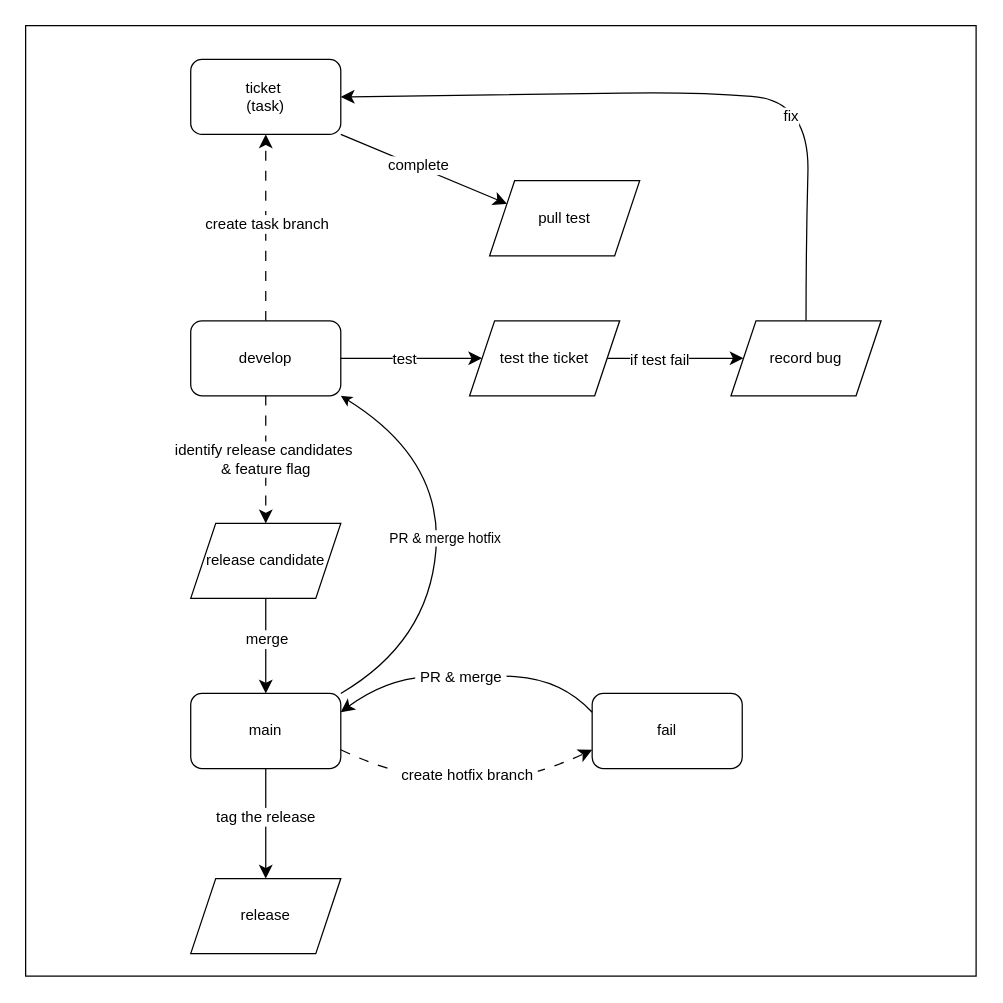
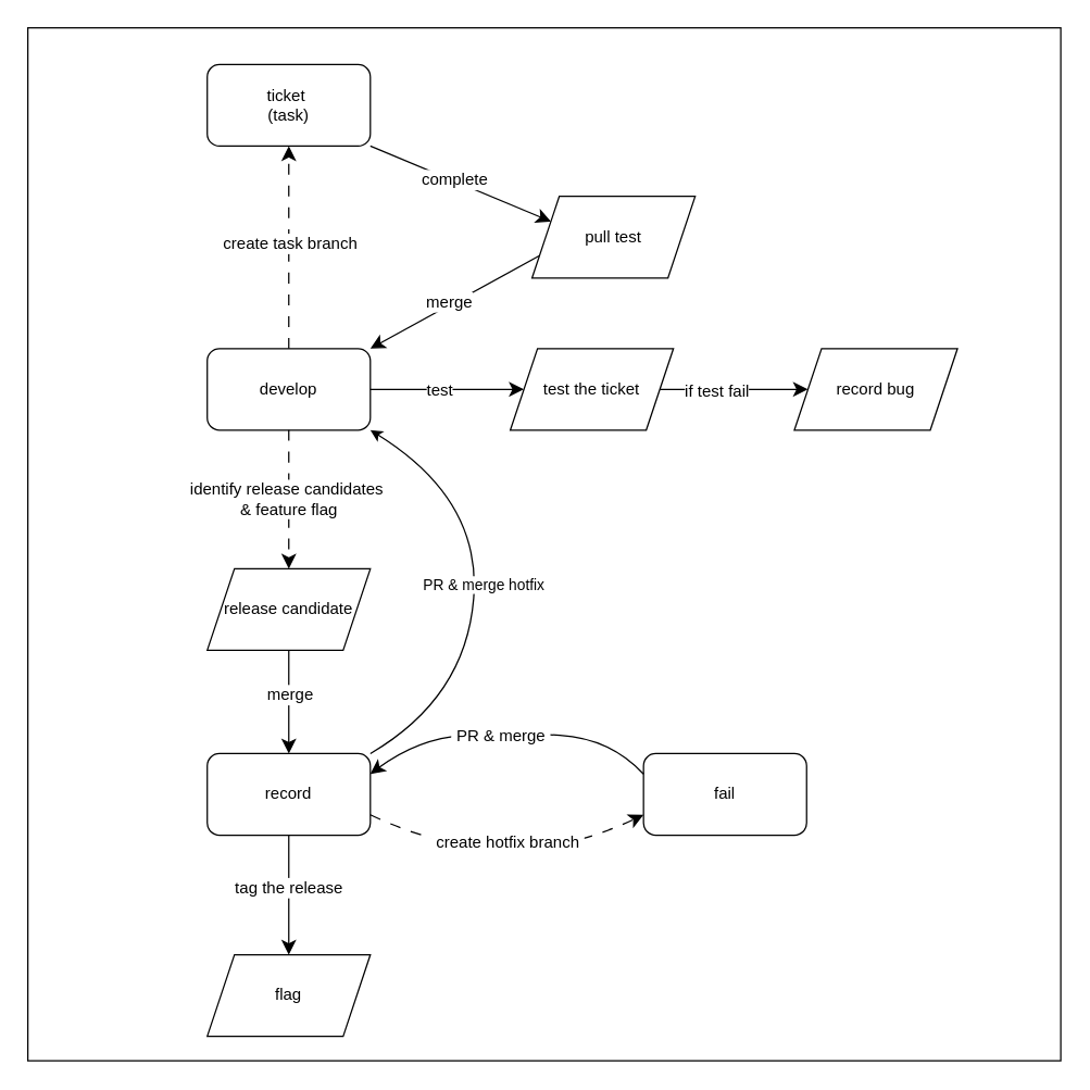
- <mxCell id="21" value="" style="curved=1;endArrow=classic;html=1;rounded=0;fontSize=12;startSize=8;endSize=8;entryX=1;entryY=0.5;entryDx=0;entryDy=0;exitX=0.5;exitY=0;exitDx=0;exitDy=0;" parent="1" source="24" target="3" edge="1"><mxGeometry width="50" height="50" relative="1" as="geometry"><mxPoint x="651" y="235" as="sourcePoint" /><mxPoint x="637" y="145" as="targetPoint" /><Array as="points"><mxPoint x="644" y="195" /><mxPoint x="647" y="80" /><mxPoint x="554" y="73" /><mxPoint x="440" y="75" /></Array></mxGeometry></mxCell>
- <mxCell id="22" value="fix" style="edgeLabel;html=1;align=center;verticalAlign=middle;resizable=0;points=[];fontSize=12;" parent="21" vertex="1" connectable="0"><mxGeometry x="-0.306" y="14" relative="1" as="geometry"><mxPoint as="offset" /></mxGeometry></mxCell>
+ <mxCell id="10" value="" style="endArrow=classic;html=1;rounded=0;fontSize=12;startSize=8;endSize=8;curved=1;exitX=0;exitY=0.75;exitDx=0;exitDy=0;entryX=1;entryY=0;entryDx=0;entryDy=0;" parent="1" source="25" target="4" edge="1"><mxGeometry width="50" height="50" relative="1" as="geometry"><mxPoint x="361" y="200" as="sourcePoint" /><mxPoint x="432" y="412" as="targetPoint" /></mxGeometry></mxCell>
+ <mxCell id="11" value="merge" style="edgeLabel;html=1;align=center;verticalAlign=middle;resizable=0;points=[];fontSize=12;" parent="10" vertex="1" connectable="0"><mxGeometry x="0.062" y="-2" relative="1" as="geometry"><mxPoint as="offset" /></mxGeometry></mxCell>
- <mxCell id="5" value="main" style="rounded=1;whiteSpace=wrap;html=1;" parent="1" vertex="1"><mxGeometry x="152" y="554" width="120" height="60" as="geometry" /></mxCell>
+ <mxCell id="5" value="record" style="rounded=1;whiteSpace=wrap;html=1;" parent="1" vertex="1"><mxGeometry x="152" y="554" width="120" height="60" as="geometry" /></mxCell>
- <mxCell id="35" value="release" style="shape=parallelogram;perimeter=parallelogramPerimeter;whiteSpace=wrap;html=1;fixedSize=1;" parent="1" vertex="1"><mxGeometry x="152" y="702" width="120" height="60" as="geometry" /></mxCell>
+ <mxCell id="35" value="flag" style="shape=parallelogram;perimeter=parallelogramPerimeter;whiteSpace=wrap;html=1;fixedSize=1;" parent="1" vertex="1"><mxGeometry x="152" y="702" width="120" height="60" as="geometry" /></mxCell>
